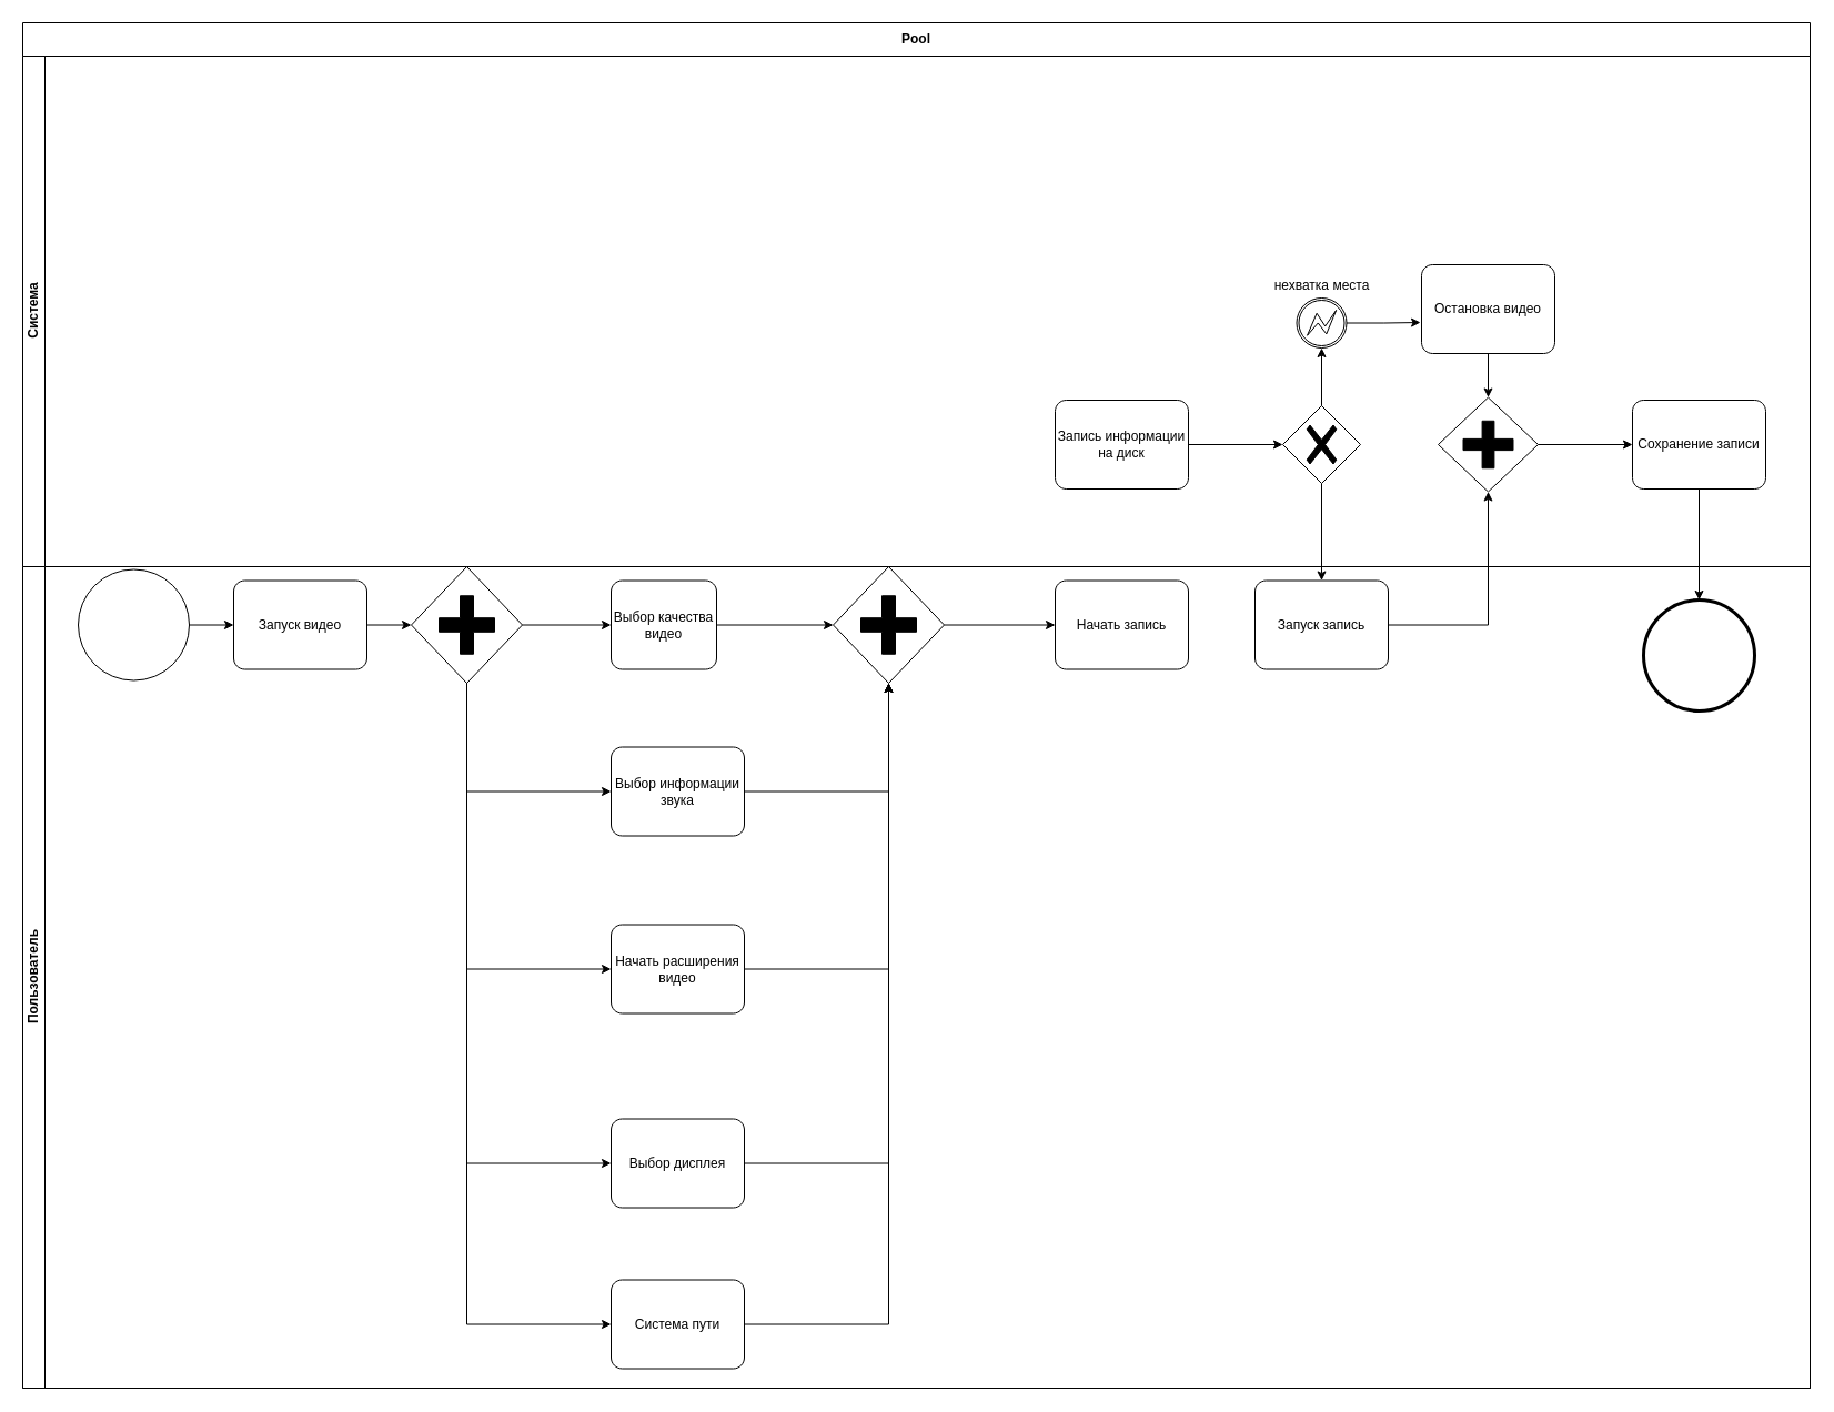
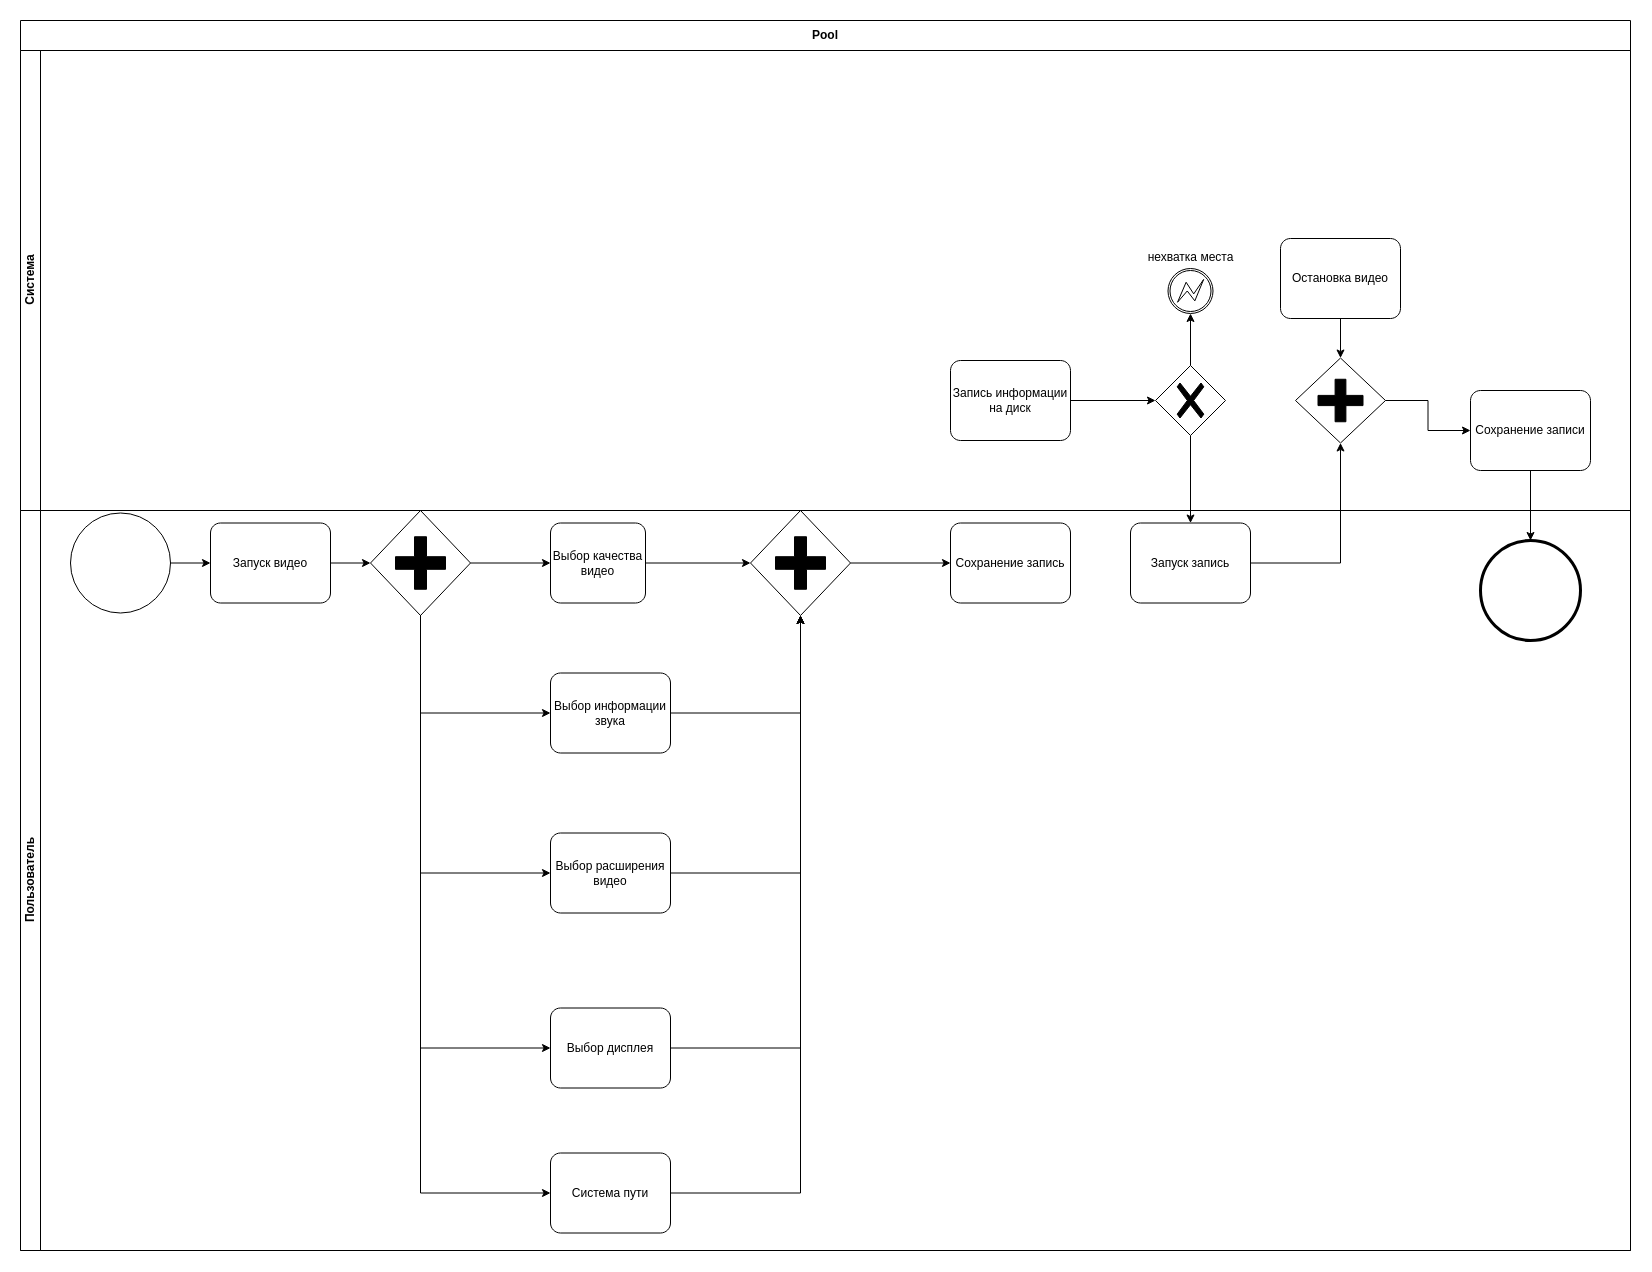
- <mxCell id="12" style="edgeStyle=orthogonalEdgeStyle;rounded=0;orthogonalLoop=1;jettySize=auto;html=1;exitX=1;exitY=0.5;exitDx=0;exitDy=0;exitPerimeter=0;entryX=-0.008;entryY=0.65;entryDx=0;entryDy=0;entryPerimeter=0;" parent="4" source="6" target="10" edge="1"><mxGeometry relative="1" as="geometry" /></mxCell>
- <mxCell id="11" value="Сохранение записи" style="points=[[0.25,0,0],[0.5,0,0],[0.75,0,0],[1,0.25,0],[1,0.5,0],[1,0.75,0],[0.75,1,0],[0.5,1,0],[0.25,1,0],[0,0.75,0],[0,0.5,0],[0,0.25,0]];shape=mxgraph.bpmn.task;whiteSpace=wrap;rectStyle=rounded;size=10;html=1;container=1;expand=0;collapsible=0;taskMarker=abstract;" parent="4" vertex="1"><mxGeometry x="1450" y="310" width="120" height="80" as="geometry" /></mxCell>
+ <mxCell id="11" value="Сохранение записи" style="points=[[0.25,0,0],[0.5,0,0],[0.75,0,0],[1,0.25,0],[1,0.5,0],[1,0.75,0],[0.75,1,0],[0.5,1,0],[0.25,1,0],[0,0.75,0],[0,0.5,0],[0,0.25,0]];shape=mxgraph.bpmn.task;whiteSpace=wrap;rectStyle=rounded;size=10;html=1;container=1;expand=0;collapsible=0;taskMarker=abstract;" parent="4" vertex="1"><mxGeometry x="1450" y="340" width="120" height="80" as="geometry" /></mxCell>
- <mxCell id="28" value="Начать запись" style="points=[[0.25,0,0],[0.5,0,0],[0.75,0,0],[1,0.25,0],[1,0.5,0],[1,0.75,0],[0.75,1,0],[0.5,1,0],[0.25,1,0],[0,0.75,0],[0,0.5,0],[0,0.25,0]];shape=mxgraph.bpmn.task;whiteSpace=wrap;rectStyle=rounded;size=10;html=1;container=1;expand=0;collapsible=0;taskMarker=abstract;" parent="16" vertex="1"><mxGeometry x="930" y="12.5" width="120" height="80" as="geometry" /></mxCell>
+ <mxCell id="28" value="Сохранение запись" style="points=[[0.25,0,0],[0.5,0,0],[0.75,0,0],[1,0.25,0],[1,0.5,0],[1,0.75,0],[0.75,1,0],[0.5,1,0],[0.25,1,0],[0,0.75,0],[0,0.5,0],[0,0.25,0]];shape=mxgraph.bpmn.task;whiteSpace=wrap;rectStyle=rounded;size=10;html=1;container=1;expand=0;collapsible=0;taskMarker=abstract;" parent="16" vertex="1"><mxGeometry x="930" y="12.5" width="120" height="80" as="geometry" /></mxCell>
- <mxCell id="22" value="Начать расширения&lt;br&gt;видео" style="points=[[0.25,0,0],[0.5,0,0],[0.75,0,0],[1,0.25,0],[1,0.5,0],[1,0.75,0],[0.75,1,0],[0.5,1,0],[0.25,1,0],[0,0.75,0],[0,0.5,0],[0,0.25,0]];shape=mxgraph.bpmn.task;whiteSpace=wrap;rectStyle=rounded;size=10;html=1;container=1;expand=0;collapsible=0;taskMarker=abstract;" parent="16" vertex="1"><mxGeometry x="530" y="322.5" width="120" height="80" as="geometry" /></mxCell>
+ <mxCell id="22" value="Выбор расширения&lt;br&gt;видео" style="points=[[0.25,0,0],[0.5,0,0],[0.75,0,0],[1,0.25,0],[1,0.5,0],[1,0.75,0],[0.75,1,0],[0.5,1,0],[0.25,1,0],[0,0.75,0],[0,0.5,0],[0,0.25,0]];shape=mxgraph.bpmn.task;whiteSpace=wrap;rectStyle=rounded;size=10;html=1;container=1;expand=0;collapsible=0;taskMarker=abstract;" parent="16" vertex="1"><mxGeometry x="530" y="322.5" width="120" height="80" as="geometry" /></mxCell>
